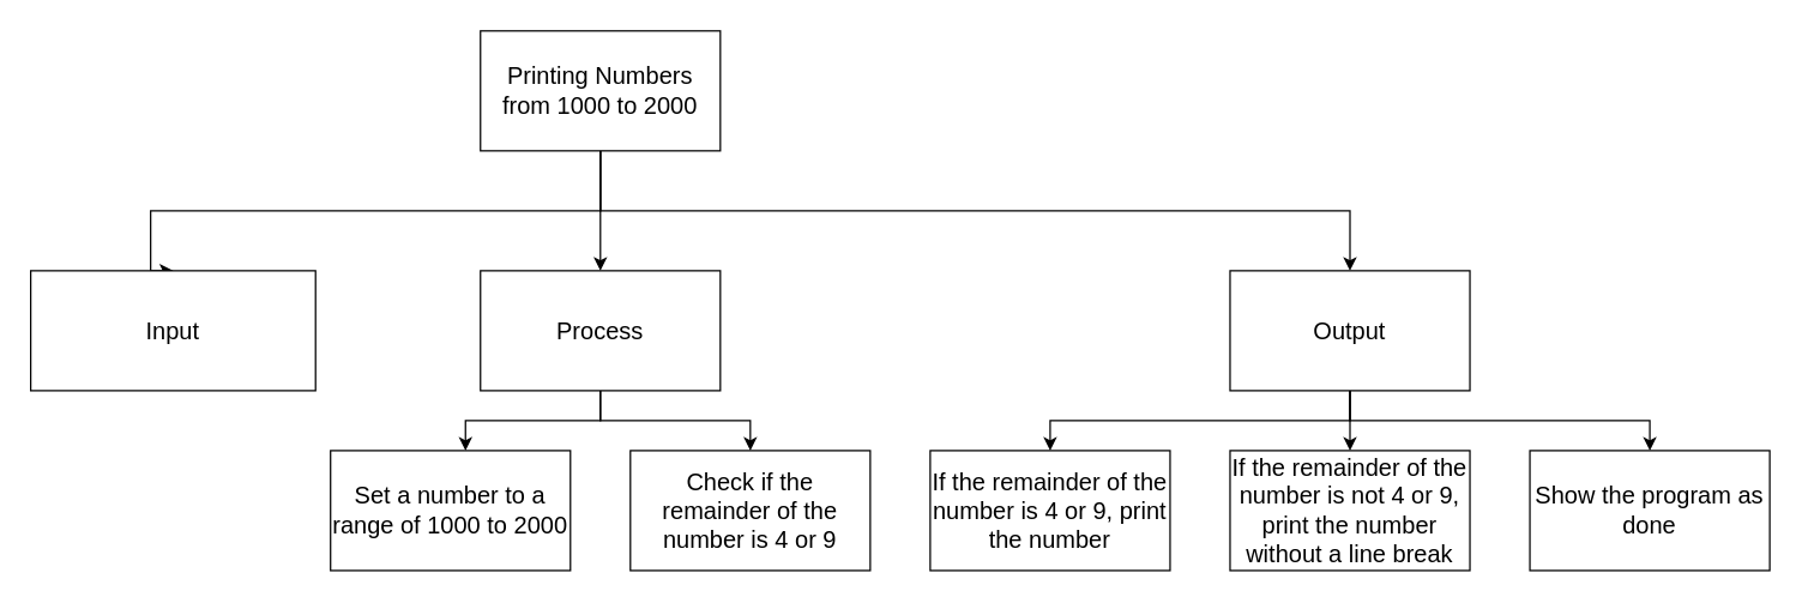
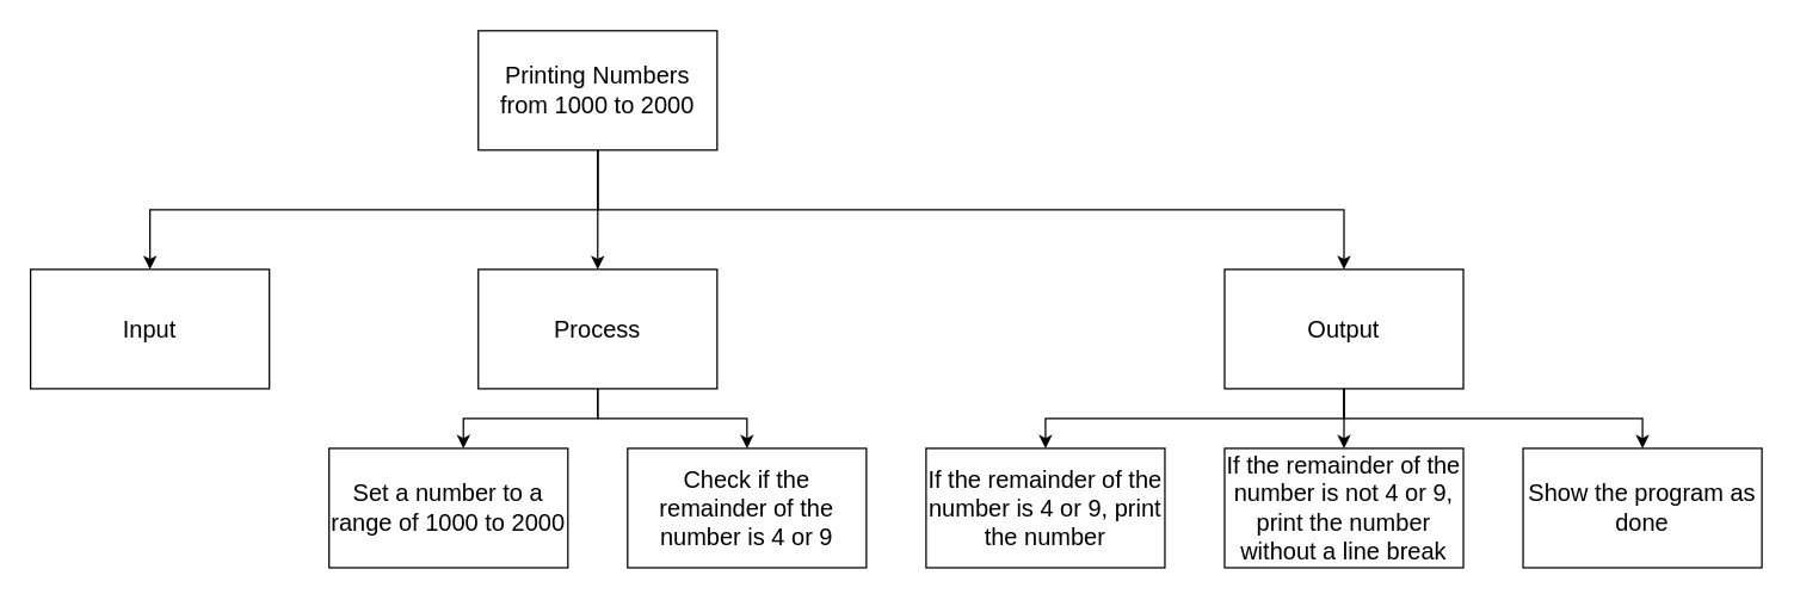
- <mxCell id="9" value="Input" style="rounded=0;whiteSpace=wrap;html=1;fontSize=16;" vertex="1" parent="1"><mxGeometry x="20" y="180" width="190" height="80" as="geometry" /></mxCell>
+ <mxCell id="9" value="Input" style="rounded=0;whiteSpace=wrap;html=1;fontSize=16;" vertex="1" parent="1"><mxGeometry y="180" width="160" height="80" as="geometry" x="20" /></mxCell>
